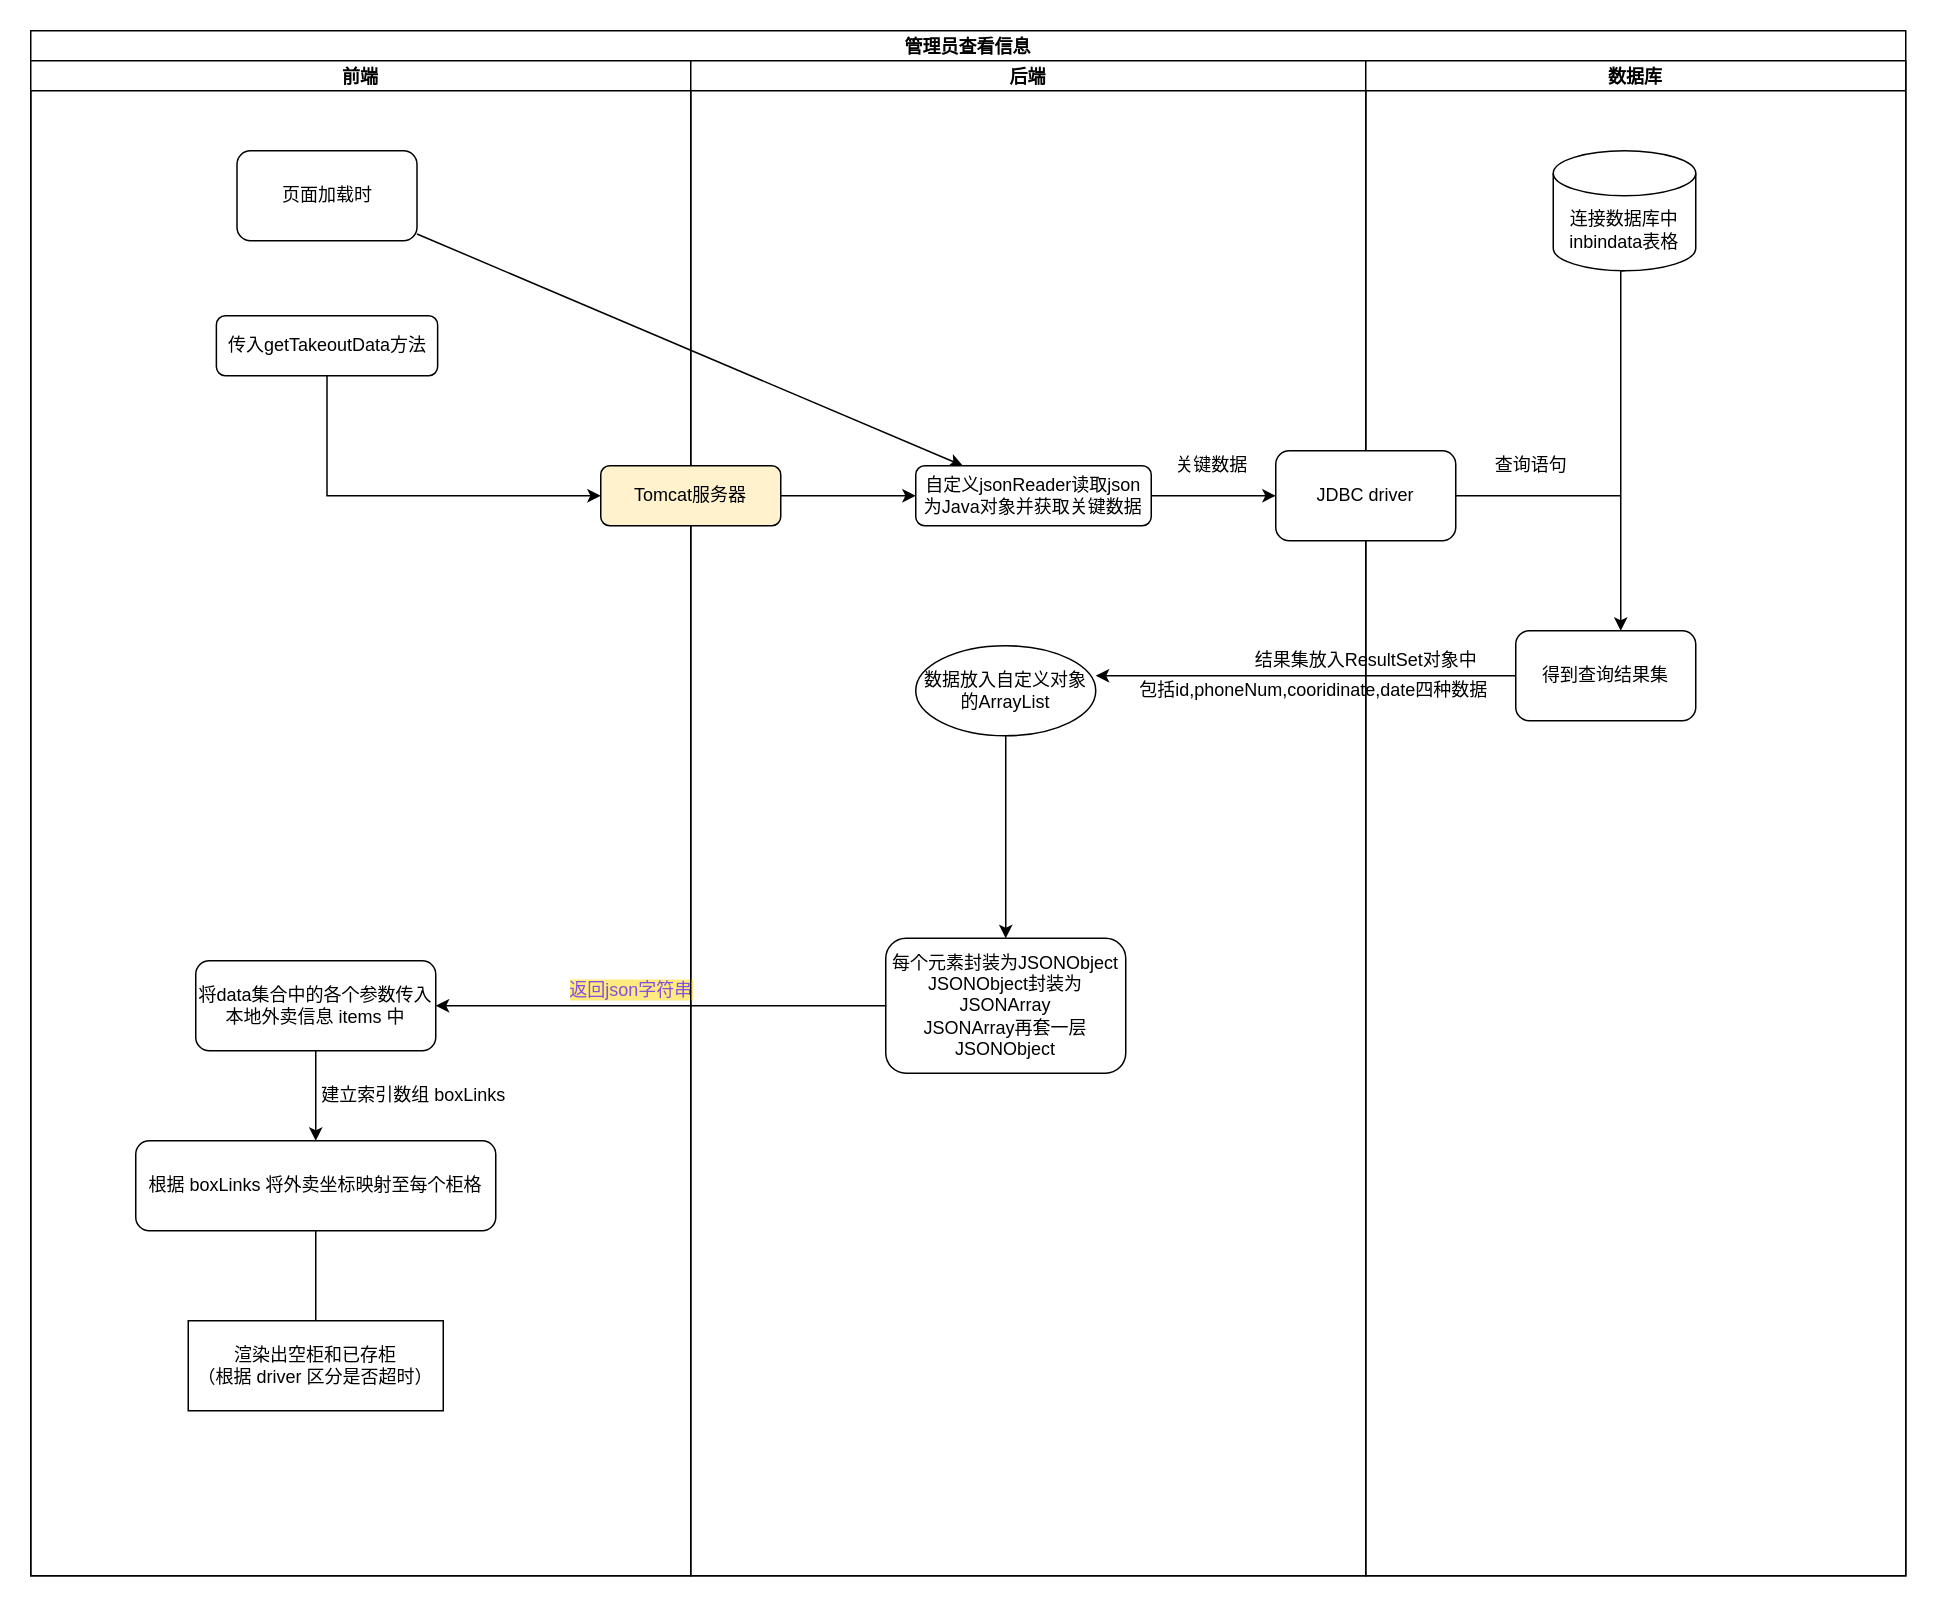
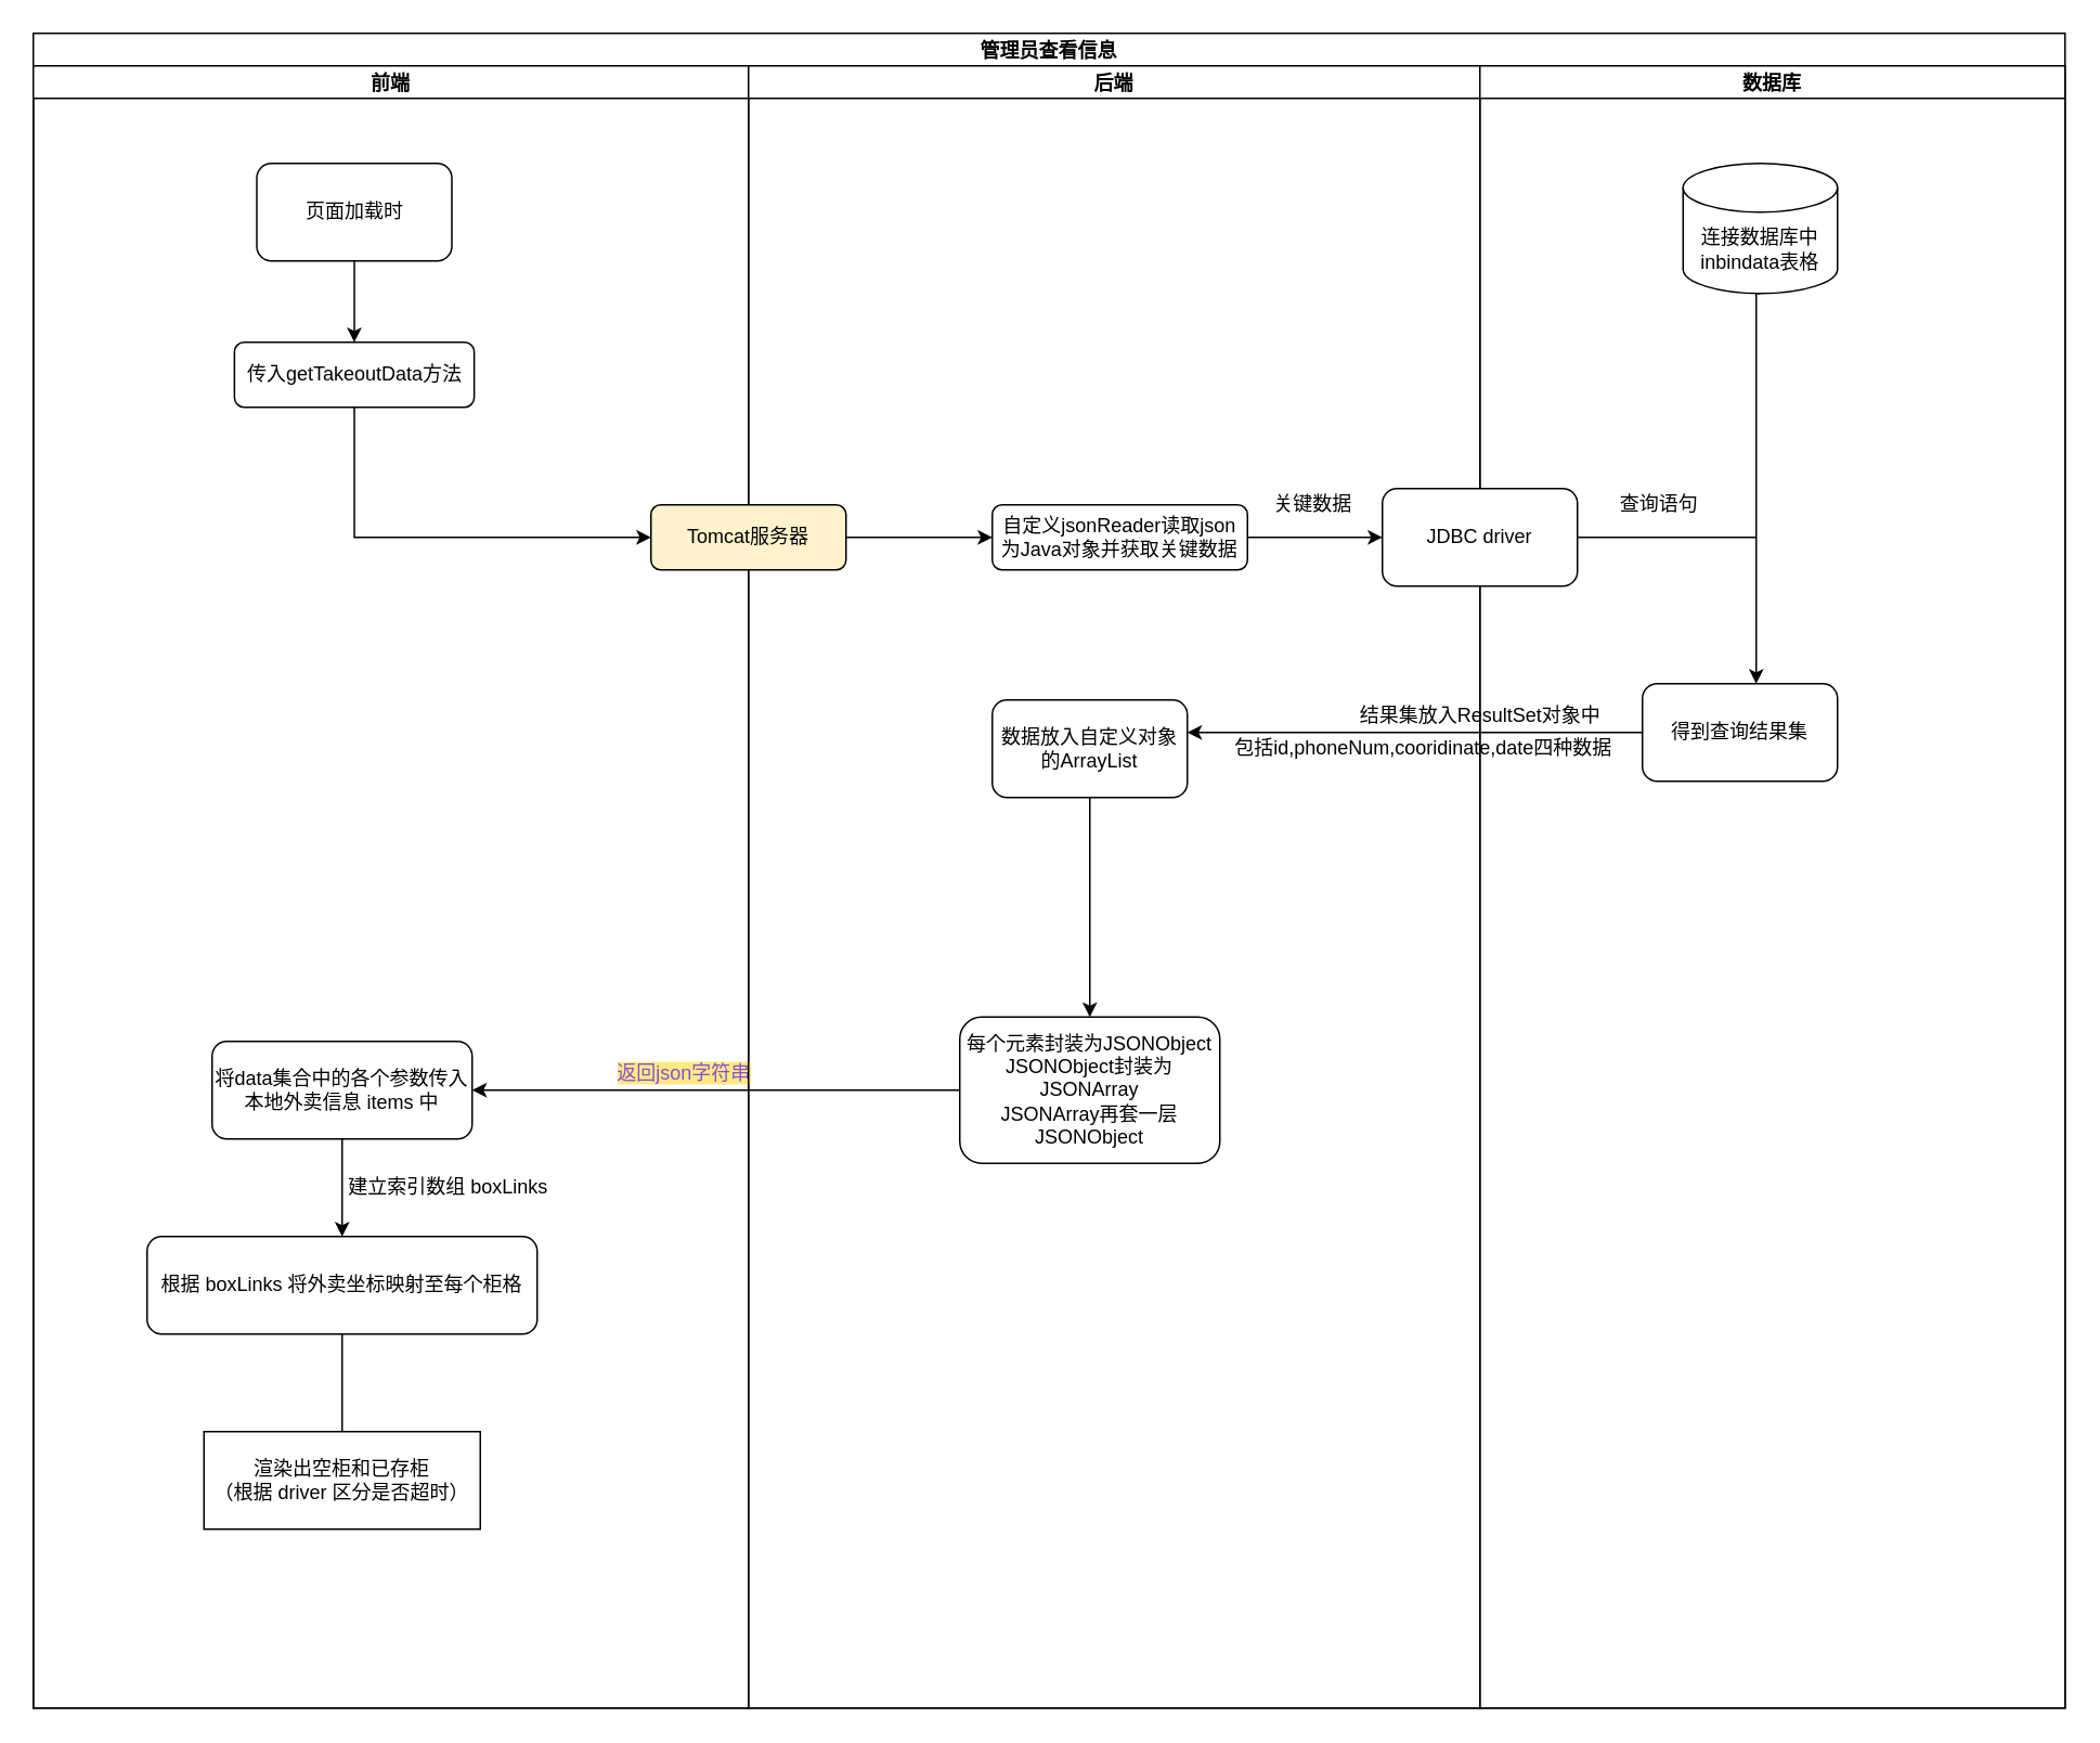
- <mxCell id="13" value="" style="edgeStyle=none;html=1;" edge="1" parent="5" source="14" target="18"><mxGeometry relative="1" as="geometry" /></mxCell>
+ <mxCell id="13" value="" style="edgeStyle=none;html=1;" edge="1" parent="5" source="14" target="6"><mxGeometry relative="1" as="geometry" /></mxCell>
- <mxCell id="21" value="数据放入自定义对象的ArrayList" style="ellipse;whiteSpace=wrap;html=1;" parent="17" vertex="1"><mxGeometry x="150" y="390" width="120" height="60" as="geometry" /></mxCell>
+ <mxCell id="21" value="数据放入自定义对象的ArrayList" style="rounded=1;whiteSpace=wrap;html=1;" parent="17" vertex="1"><mxGeometry x="150" y="390" width="120" height="60" as="geometry" /></mxCell>
